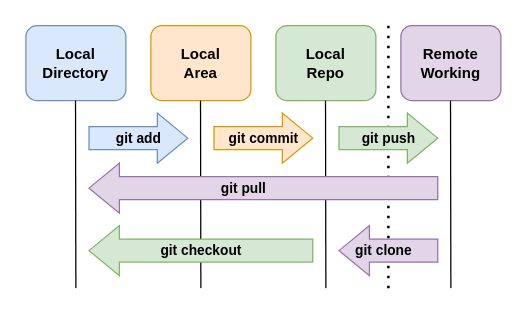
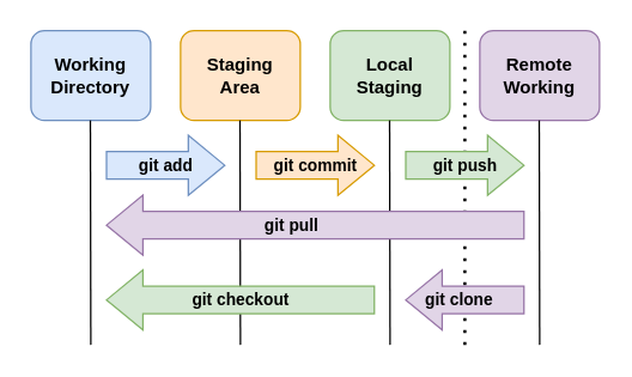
- <mxCell id="2" value="Local&lt;div&gt;Directory&lt;/div&gt;" style="rounded=1;whiteSpace=wrap;html=1;fontStyle=1;fillColor=#dae8fc;strokeColor=#6c8ebf;labelBackgroundColor=none;" vertex="1" parent="1"><mxGeometry x="20" y="20" width="80" height="60" as="geometry" /></mxCell>
+ <mxCell id="2" value="Working&lt;div&gt;Directory&lt;/div&gt;" style="rounded=1;whiteSpace=wrap;html=1;fontStyle=1;fillColor=#dae8fc;strokeColor=#6c8ebf;labelBackgroundColor=none;" vertex="1" parent="1"><mxGeometry x="20" y="20" width="80" height="60" as="geometry" /></mxCell>
- <mxCell id="3" value="Local&lt;br&gt;Area" style="rounded=1;whiteSpace=wrap;html=1;fontStyle=1;fillColor=#ffe6cc;strokeColor=#d79b00;labelBackgroundColor=none;" vertex="1" parent="1"><mxGeometry x="120" y="20" width="80" height="60" as="geometry" /></mxCell>
+ <mxCell id="3" value="Staging&lt;br&gt;Area" style="rounded=1;whiteSpace=wrap;html=1;fontStyle=1;fillColor=#ffe6cc;strokeColor=#d79b00;labelBackgroundColor=none;" vertex="1" parent="1"><mxGeometry x="120" y="20" width="80" height="60" as="geometry" /></mxCell>
- <mxCell id="4" value="Local&lt;div&gt;Repo&lt;/div&gt;" style="rounded=1;whiteSpace=wrap;html=1;fontStyle=1;fillColor=#d5e8d4;strokeColor=#82b366;labelBackgroundColor=none;" vertex="1" parent="1"><mxGeometry x="220" y="20" width="80" height="60" as="geometry" /></mxCell>
+ <mxCell id="4" value="Local&lt;div&gt;Staging&lt;/div&gt;" style="rounded=1;whiteSpace=wrap;html=1;fontStyle=1;fillColor=#d5e8d4;strokeColor=#82b366;labelBackgroundColor=none;" vertex="1" parent="1"><mxGeometry x="220" y="20" width="80" height="60" as="geometry" /></mxCell>
